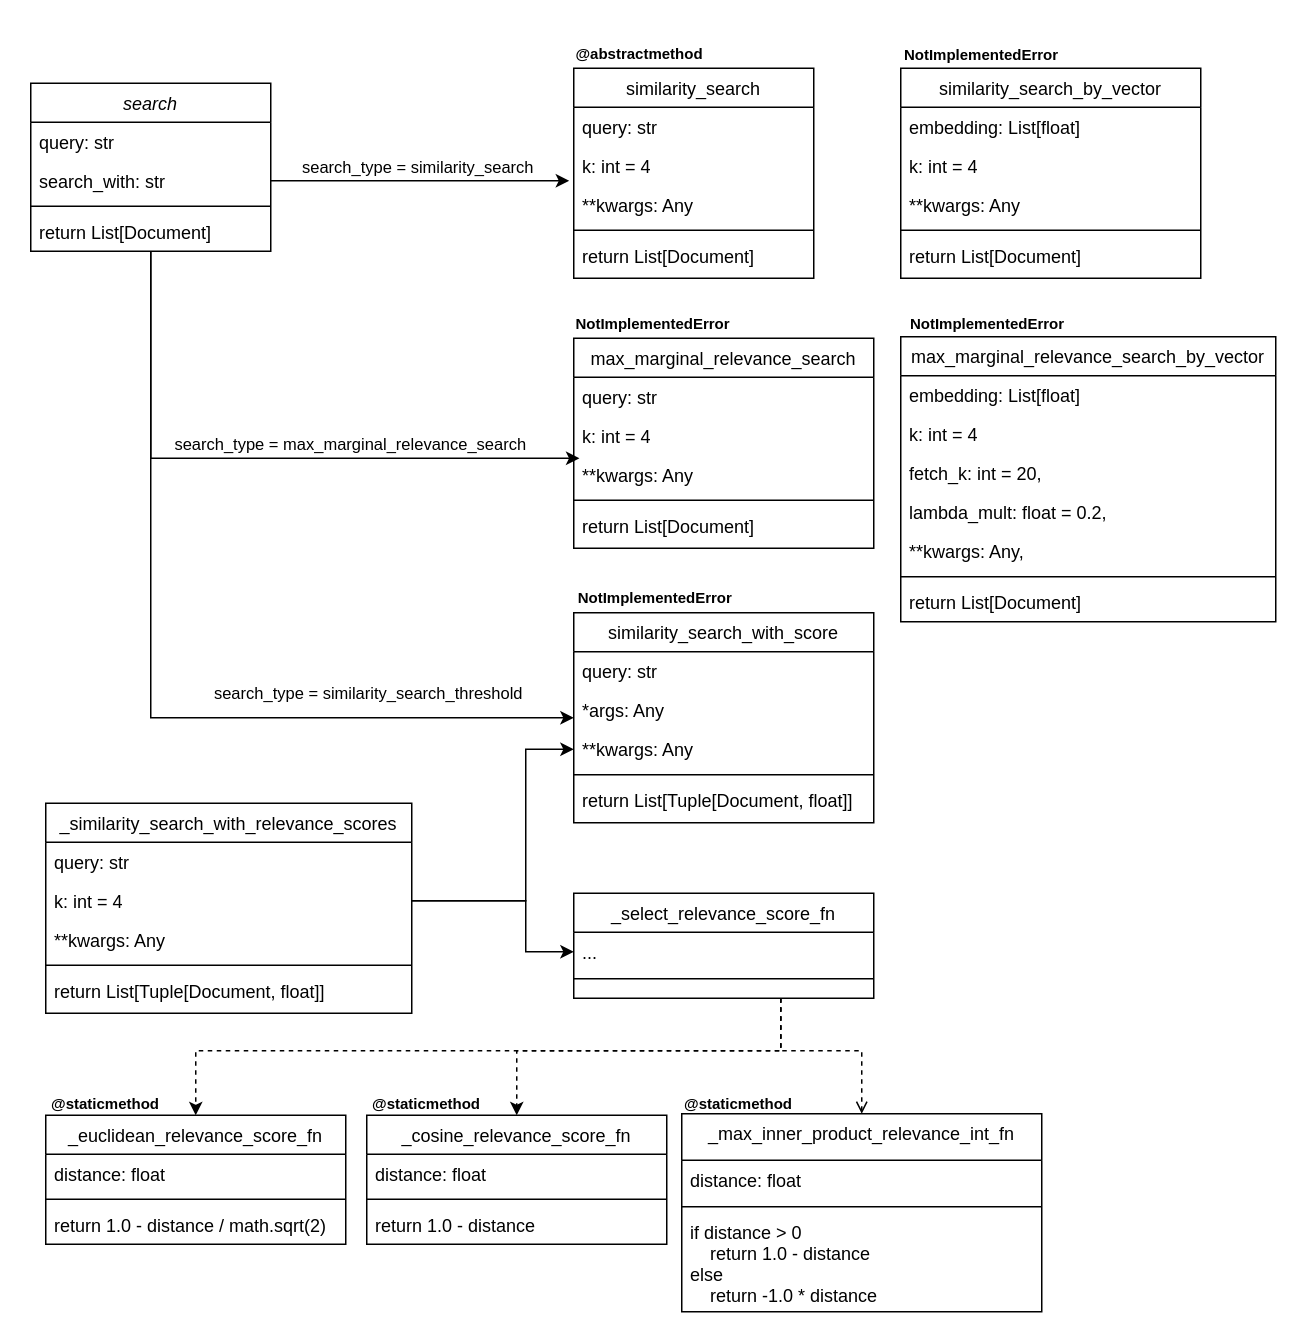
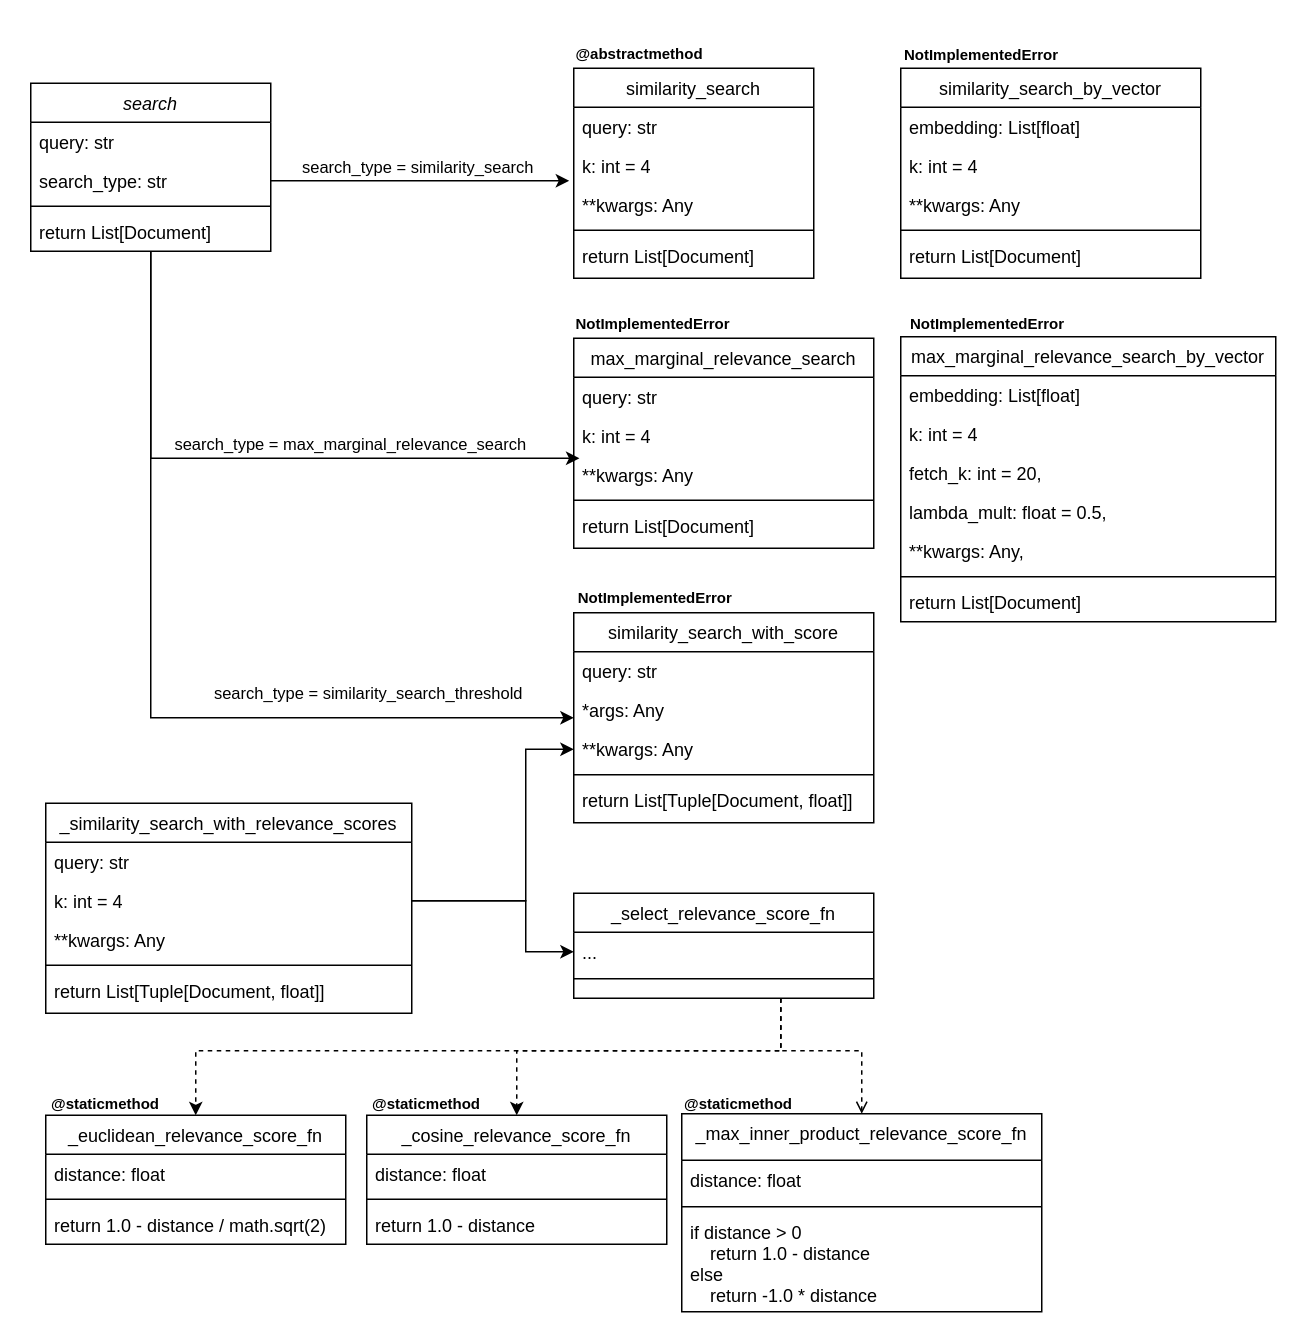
- <mxCell id="6" value="search_with: str" style="text;align=left;verticalAlign=top;spacingLeft=4;spacingRight=4;overflow=hidden;rotatable=0;points=[[0,0.5],[1,0.5]];portConstraint=eastwest;rounded=0;shadow=0;html=0;" parent="4" vertex="1"><mxGeometry y="52" width="160" height="26" as="geometry" /></mxCell>
+ <mxCell id="6" value="search_type: str" style="text;align=left;verticalAlign=top;spacingLeft=4;spacingRight=4;overflow=hidden;rotatable=0;points=[[0,0.5],[1,0.5]];portConstraint=eastwest;rounded=0;shadow=0;html=0;" parent="4" vertex="1"><mxGeometry y="52" width="160" height="26" as="geometry" /></mxCell>
- <mxCell id="74" value="        lambda_mult: float = 0.2,&#10;" style="text;align=left;verticalAlign=top;spacingLeft=4;spacingRight=4;overflow=hidden;rotatable=0;points=[[0,0.5],[1,0.5]];portConstraint=eastwest;rounded=0;shadow=0;html=0;" vertex="1" parent="70"><mxGeometry y="104" width="250" height="26" as="geometry" /></mxCell>
+ <mxCell id="74" value="        lambda_mult: float = 0.5,&#10;" style="text;align=left;verticalAlign=top;spacingLeft=4;spacingRight=4;overflow=hidden;rotatable=0;points=[[0,0.5],[1,0.5]];portConstraint=eastwest;rounded=0;shadow=0;html=0;" vertex="1" parent="70"><mxGeometry y="104" width="250" height="26" as="geometry" /></mxCell>
- <mxCell id="49" value="_max_inner_product_relevance_int_fn" style="swimlane;fontStyle=0;align=center;verticalAlign=top;childLayout=stackLayout;horizontal=1;startSize=31;horizontalStack=0;resizeParent=1;resizeLast=0;collapsible=1;marginBottom=0;rounded=0;shadow=0;strokeWidth=1;" vertex="1" parent="1"><mxGeometry x="454" y="742" width="240" height="132" as="geometry"><mxRectangle x="550" y="140" width="160" height="26" as="alternateBounds" /></mxGeometry></mxCell>
+ <mxCell id="49" value="_max_inner_product_relevance_score_fn" style="swimlane;fontStyle=0;align=center;verticalAlign=top;childLayout=stackLayout;horizontal=1;startSize=31;horizontalStack=0;resizeParent=1;resizeLast=0;collapsible=1;marginBottom=0;rounded=0;shadow=0;strokeWidth=1;" vertex="1" parent="1"><mxGeometry x="454" y="742" width="240" height="132" as="geometry"><mxRectangle x="550" y="140" width="160" height="26" as="alternateBounds" /></mxGeometry></mxCell>
